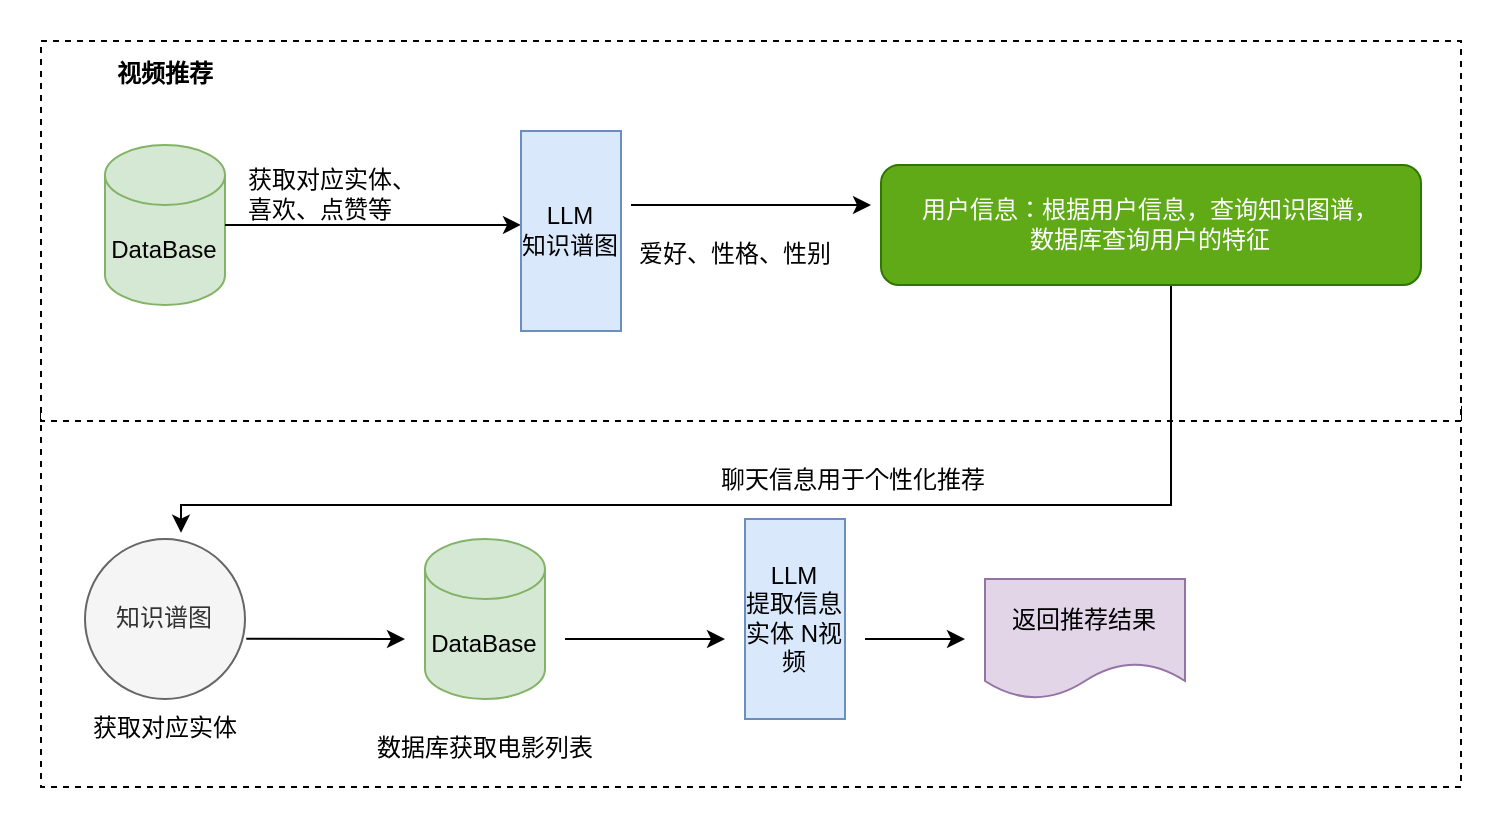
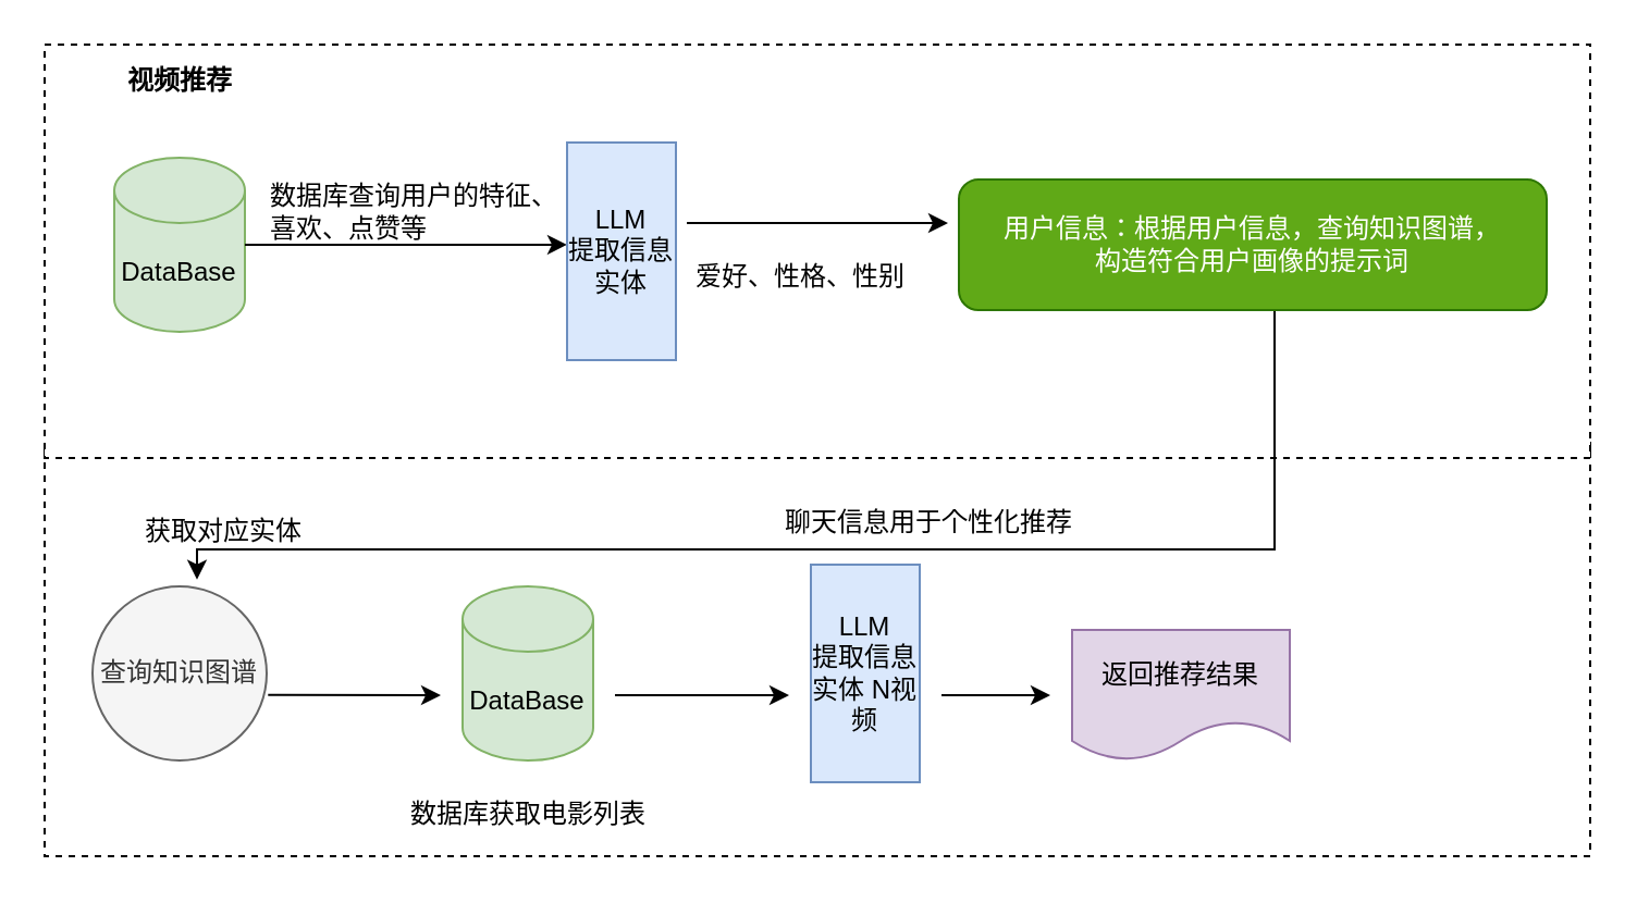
- <mxCell id="19" value="获取对应实体、&lt;div&gt;喜欢、点赞等&lt;/div&gt;" style="text;html=1;align=left;verticalAlign=middle;whiteSpace=wrap;rounded=0;" vertex="1" parent="1"><mxGeometry x="122" y="82" width="218" height="30" as="geometry" /></mxCell>
+ <mxCell id="19" value="数据库查询用户的特征、&lt;div&gt;喜欢、点赞等&lt;/div&gt;" style="text;html=1;align=left;verticalAlign=middle;whiteSpace=wrap;rounded=0;" vertex="1" parent="1"><mxGeometry x="122" y="82" width="218" height="30" as="geometry" /></mxCell>
- <mxCell id="6" value="&lt;div&gt;&lt;div&gt;用户信息：根据用户信息，查询知识图谱，&lt;/div&gt;&lt;/div&gt;&lt;div&gt;数据库查询用户的特征&lt;/div&gt;" style="rounded=1;whiteSpace=wrap;html=1;fillColor=#60a917;fontColor=#ffffff;strokeColor=#2D7600;" vertex="1" parent="1"><mxGeometry x="440" y="82" width="270" height="60" as="geometry" /></mxCell>
+ <mxCell id="6" value="&lt;div&gt;&lt;div&gt;用户信息：根据用户信息，查询知识图谱，&lt;/div&gt;&lt;/div&gt;&lt;div&gt;构造符合用户画像的提示词&lt;/div&gt;" style="rounded=1;whiteSpace=wrap;html=1;fillColor=#60a917;fontColor=#ffffff;strokeColor=#2D7600;" vertex="1" parent="1"><mxGeometry x="440" y="82" width="270" height="60" as="geometry" /></mxCell>
- <mxCell id="20" value="LLM&lt;div&gt;知识谱图&lt;/div&gt;" style="rounded=0;whiteSpace=wrap;html=1;fillColor=#dae8fc;strokeColor=#6c8ebf;" vertex="1" parent="1"><mxGeometry x="260" y="65" width="50" height="100" as="geometry" /></mxCell>
+ <mxCell id="20" value="LLM&lt;div&gt;提取信息实体&lt;/div&gt;" style="rounded=0;whiteSpace=wrap;html=1;fillColor=#dae8fc;strokeColor=#6c8ebf;" vertex="1" parent="1"><mxGeometry x="260" y="65" width="50" height="100" as="geometry" /></mxCell>
- <mxCell id="7" value="知识谱图" style="ellipse;whiteSpace=wrap;html=1;aspect=fixed;fillColor=#f5f5f5;fontColor=#333333;strokeColor=#666666;" vertex="1" parent="1"><mxGeometry x="42" y="269" width="80" height="80" as="geometry" /></mxCell>
+ <mxCell id="7" value="查询知识图谱" style="ellipse;whiteSpace=wrap;html=1;aspect=fixed;fillColor=#f5f5f5;fontColor=#333333;strokeColor=#666666;" vertex="1" parent="1"><mxGeometry x="42" y="269" width="80" height="80" as="geometry" /></mxCell>
- <mxCell id="8" value="获取对应实体" style="text;html=1;align=center;verticalAlign=middle;resizable=0;points=[];autosize=1;strokeColor=none;fillColor=none;" vertex="1" parent="1"><mxGeometry x="32" y="349" width="100" height="30" as="geometry" /></mxCell>
+ <mxCell id="8" value="获取对应实体" style="text;html=1;align=center;verticalAlign=middle;resizable=0;points=[];autosize=1;strokeColor=none;fillColor=none;" vertex="1" parent="1"><mxGeometry x="52" y="229" width="100" height="30" as="geometry" /></mxCell>
